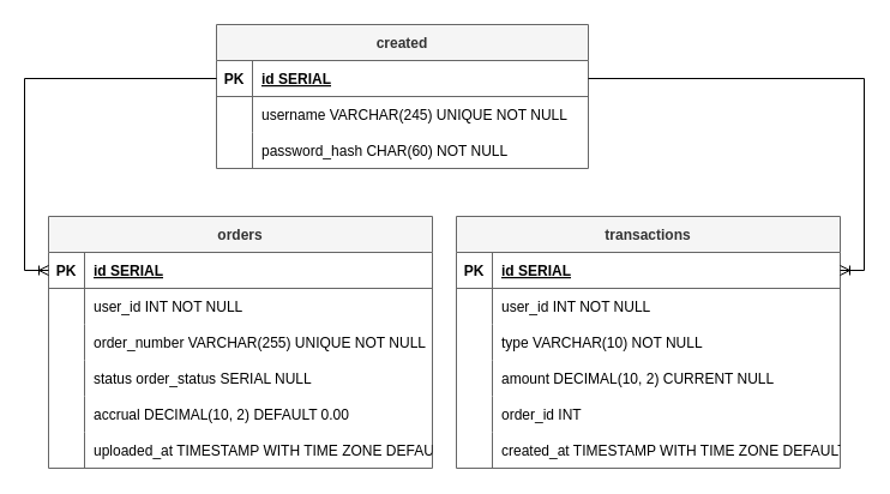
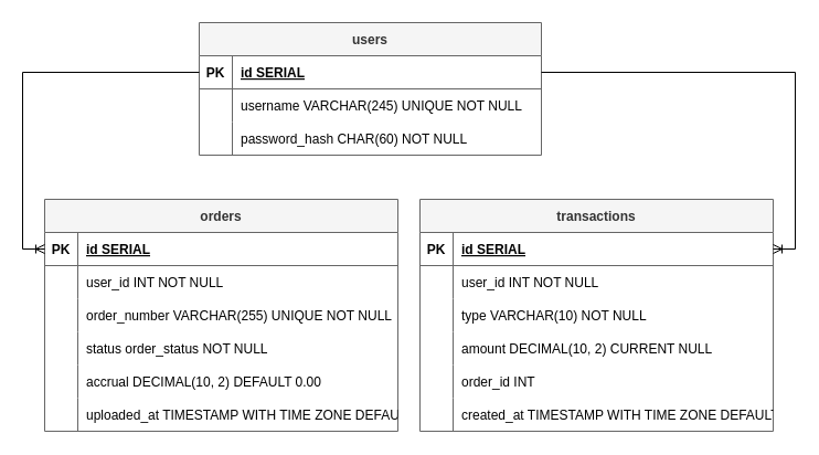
- <mxCell id="2" value="created" style="shape=table;startSize=30;container=1;collapsible=1;childLayout=tableLayout;fixedRows=1;rowLines=0;fontStyle=1;align=center;resizeLast=1;fillColor=#f5f5f5;fontColor=#333333;strokeColor=#666666;" vertex="1" parent="1"><mxGeometry x="180" y="20" width="310" height="120" as="geometry" /></mxCell>
+ <mxCell id="2" value="users" style="shape=table;startSize=30;container=1;collapsible=1;childLayout=tableLayout;fixedRows=1;rowLines=0;fontStyle=1;align=center;resizeLast=1;fillColor=#f5f5f5;fontColor=#333333;strokeColor=#666666;" vertex="1" parent="1"><mxGeometry x="180" y="20" width="310" height="120" as="geometry" /></mxCell>
- <mxCell id="24" value="status order_status SERIAL NULL" style="shape=partialRectangle;overflow=hidden;connectable=0;fillColor=none;align=left;strokeColor=inherit;top=0;left=0;bottom=0;right=0;spacingLeft=6;" vertex="1" parent="22"><mxGeometry x="30" width="290" height="30" as="geometry"><mxRectangle width="290" height="30" as="alternateBounds" /></mxGeometry></mxCell>
+ <mxCell id="24" value="status order_status NOT NULL" style="shape=partialRectangle;overflow=hidden;connectable=0;fillColor=none;align=left;strokeColor=inherit;top=0;left=0;bottom=0;right=0;spacingLeft=6;" vertex="1" parent="22"><mxGeometry x="30" width="290" height="30" as="geometry"><mxRectangle width="290" height="30" as="alternateBounds" /></mxGeometry></mxCell>
